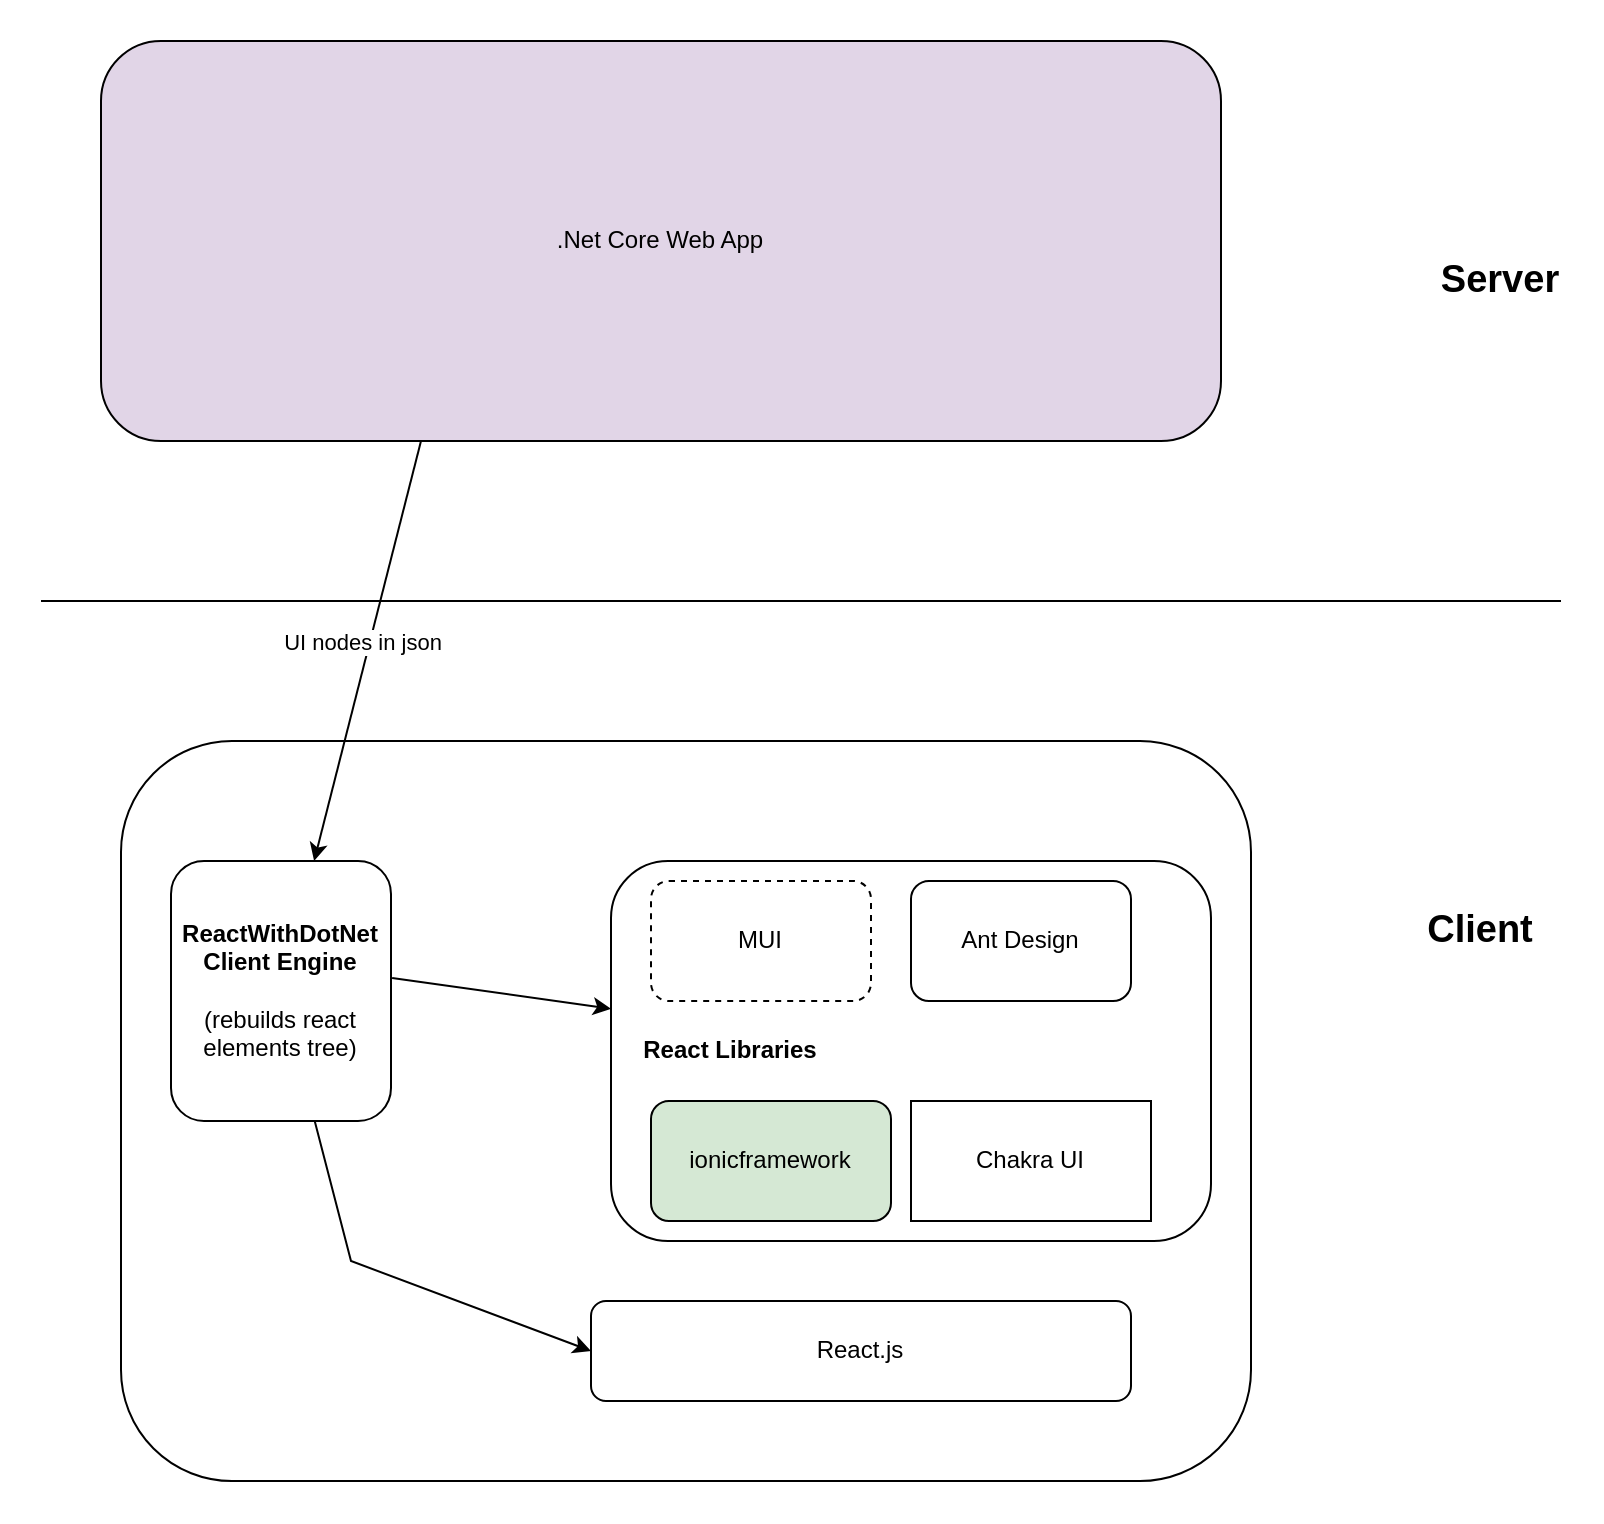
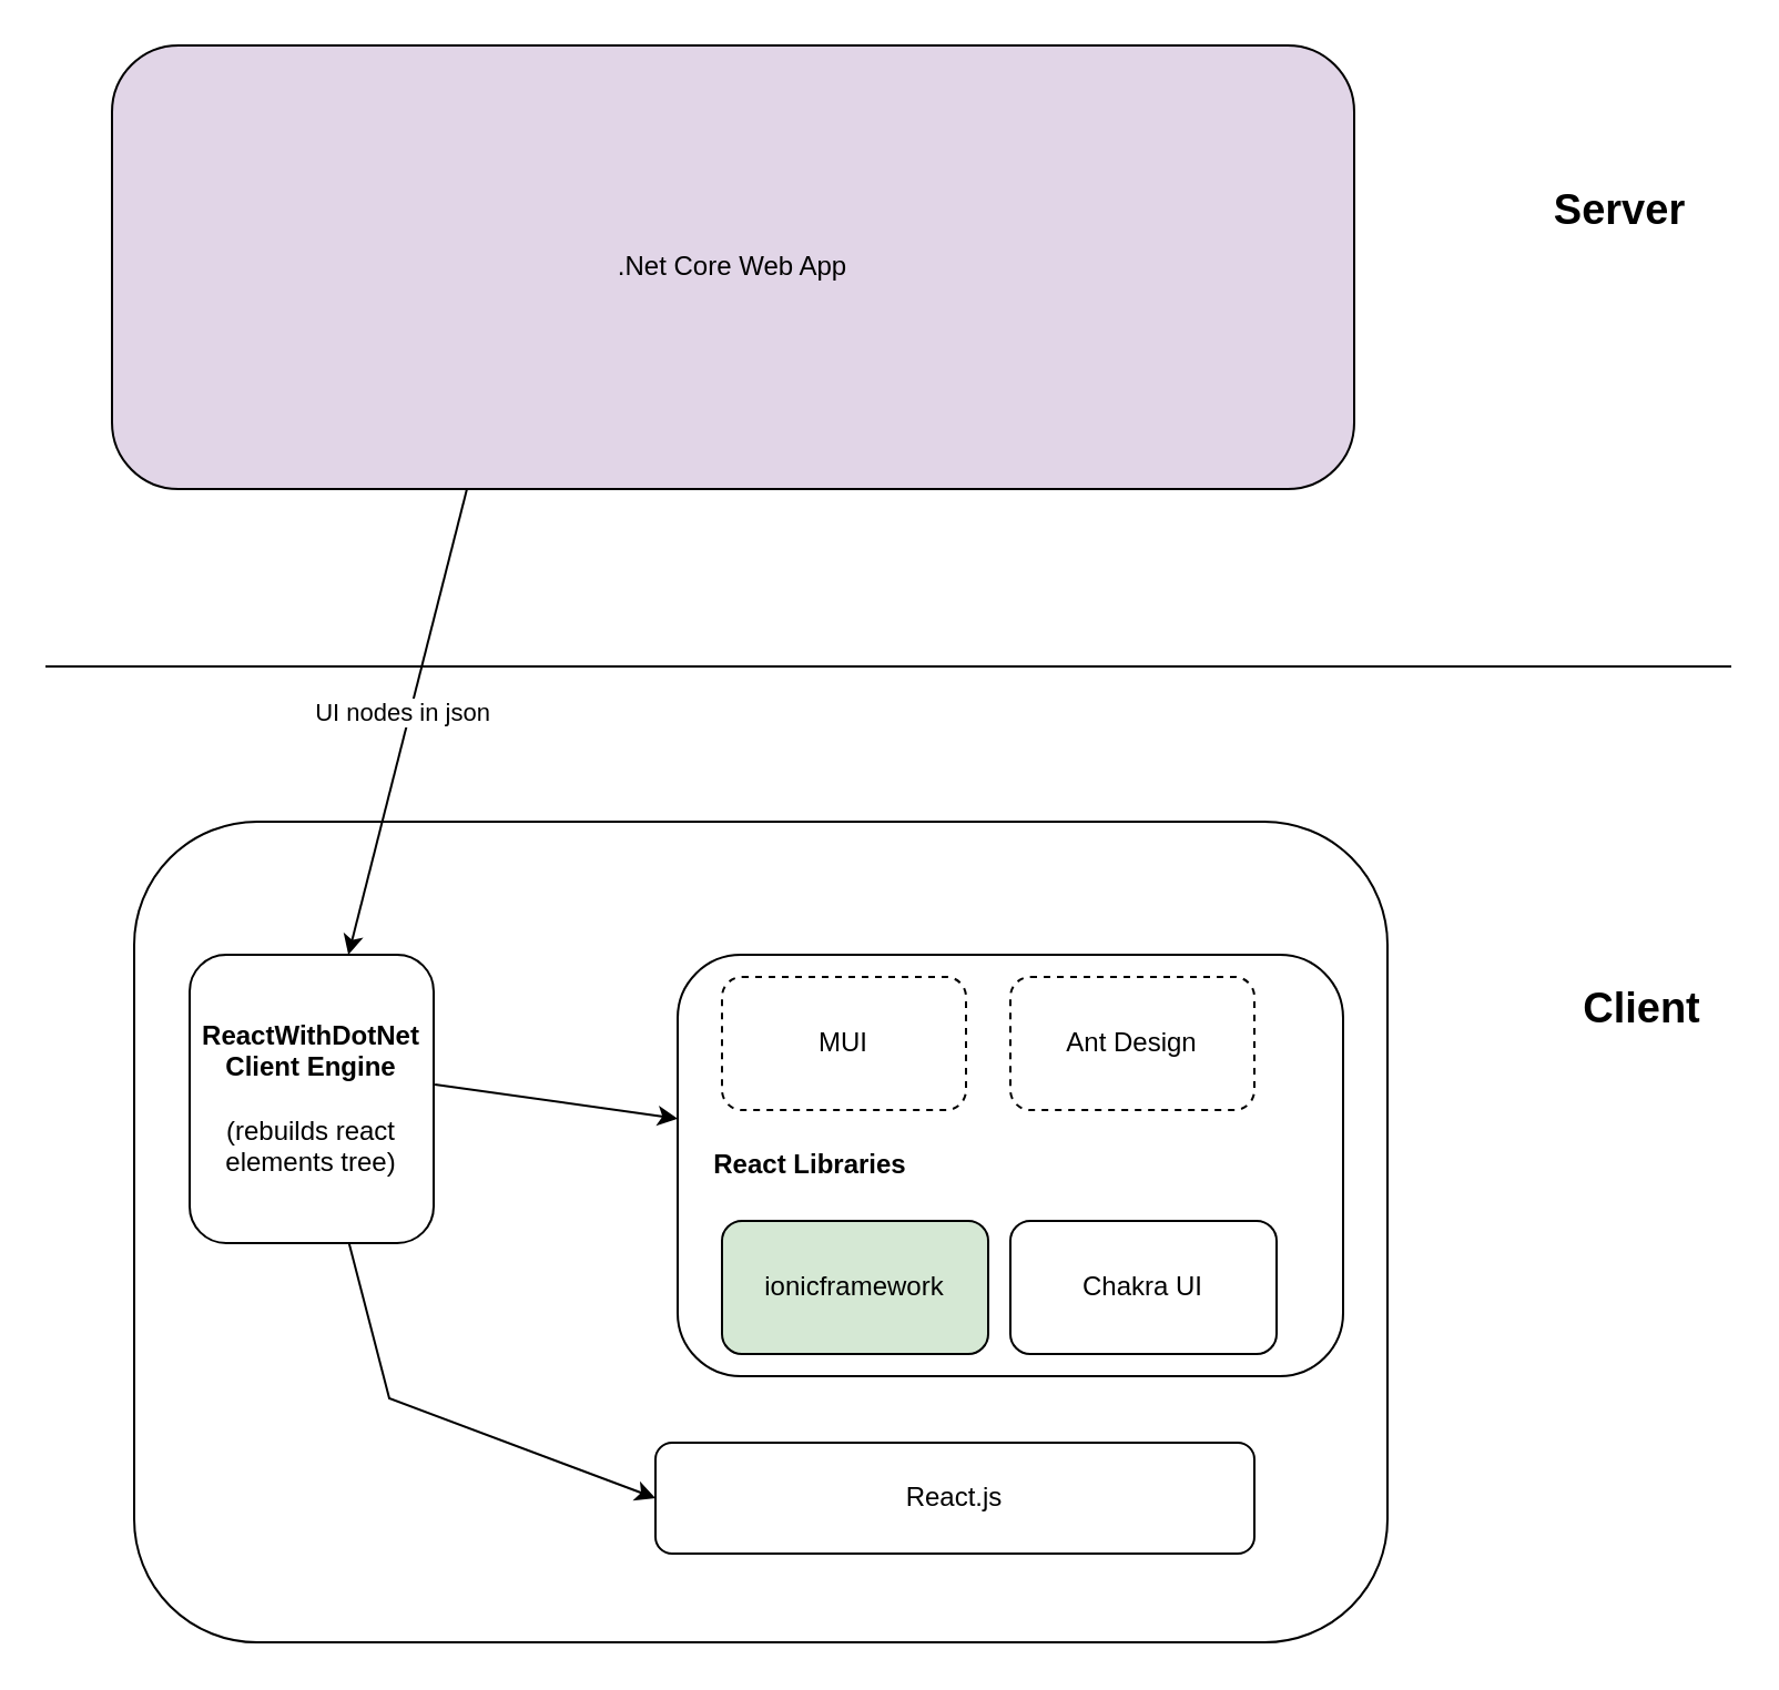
- <mxCell id="16" value="Server" style="text;html=1;align=center;verticalAlign=middle;whiteSpace=wrap;rounded=0;fontSize=19;fontStyle=1" parent="1" vertex="1"><mxGeometry x="720" y="125" width="60" height="30" as="geometry" /></mxCell>
+ <mxCell id="16" value="Server" style="text;html=1;align=center;verticalAlign=middle;whiteSpace=wrap;rounded=0;fontSize=19;fontStyle=1" parent="1" vertex="1"><mxGeometry x="700" y="80" width="60" height="30" as="geometry" /></mxCell>
- <mxCell id="18" value="Client" style="text;html=1;align=center;verticalAlign=middle;whiteSpace=wrap;rounded=0;fontSize=19;fontStyle=1" parent="1" vertex="1"><mxGeometry x="710" y="450" width="60" height="30" as="geometry" /></mxCell>
+ <mxCell id="18" value="Client" style="text;html=1;align=center;verticalAlign=middle;whiteSpace=wrap;rounded=0;fontSize=19;fontStyle=1" parent="1" vertex="1"><mxGeometry x="710" y="440" width="60" height="30" as="geometry" /></mxCell>
- <mxCell id="6" value="Ant Design" style="rounded=1;whiteSpace=wrap;html=1;" parent="1" vertex="1"><mxGeometry x="455" y="440" width="110" height="60" as="geometry" /></mxCell>
+ <mxCell id="6" value="Ant Design" style="rounded=1;whiteSpace=wrap;html=1;dashed=1;" parent="1" vertex="1"><mxGeometry x="455" y="440" width="110" height="60" as="geometry" /></mxCell>
- <mxCell id="9" value="Chakra UI" style="whiteSpace=wrap;html=1;rounded=0;" parent="1" vertex="1"><mxGeometry x="455" y="550" width="120" height="60" as="geometry" /></mxCell>
+ <mxCell id="9" value="Chakra UI" style="rounded=1;whiteSpace=wrap;html=1;" parent="1" vertex="1"><mxGeometry x="455" y="550" width="120" height="60" as="geometry" /></mxCell>
